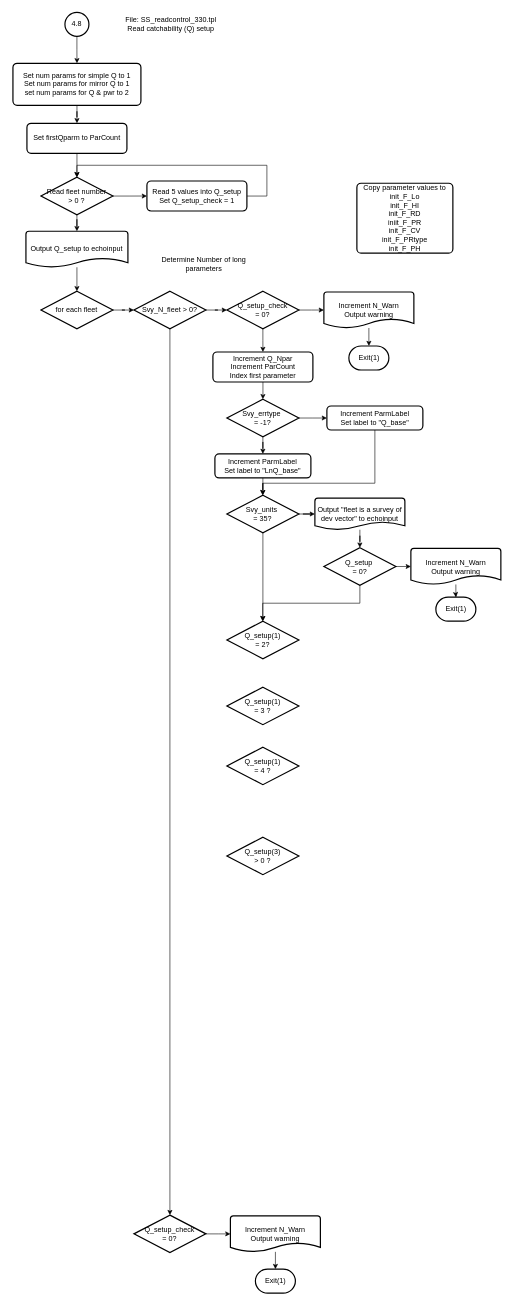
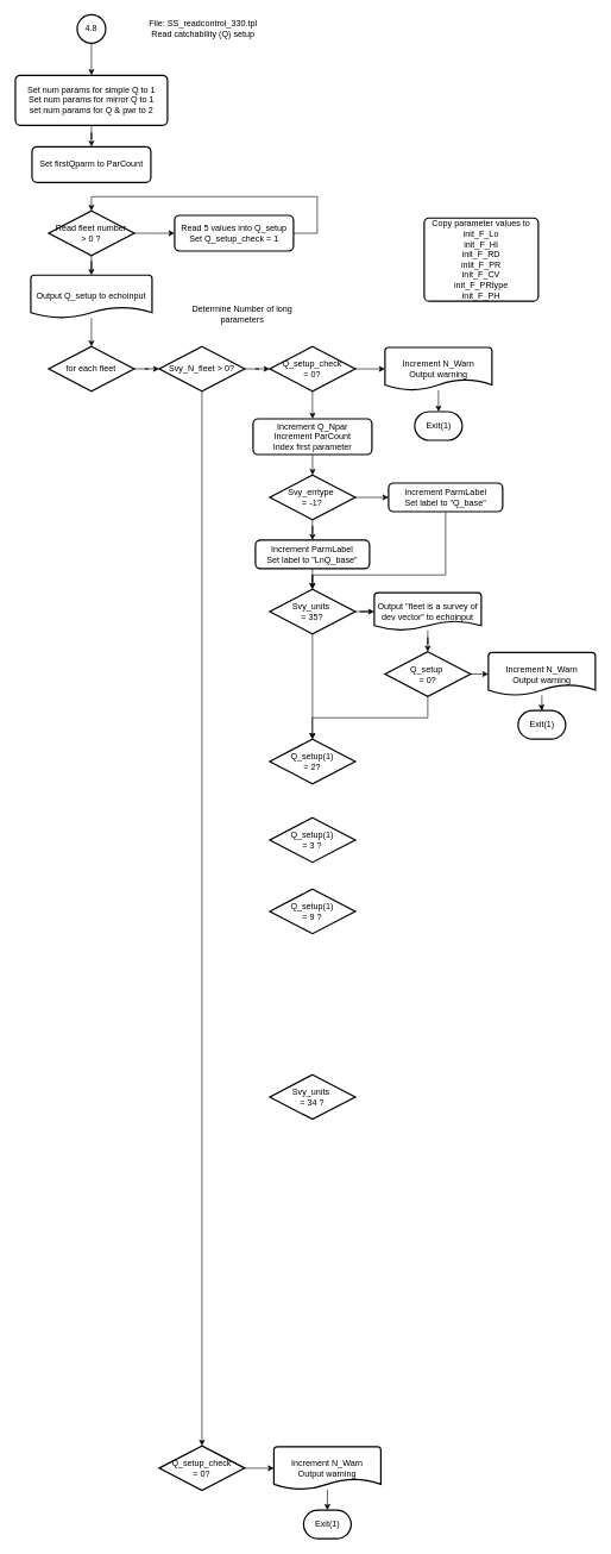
- <mxCell id="5" value="" style="edgeStyle=orthogonalEdgeStyle;rounded=0;orthogonalLoop=1;jettySize=auto;html=1;" parent="1" source="20" target="23" edge="1"><mxGeometry relative="1" as="geometry"><mxPoint x="104" y="395" as="targetPoint" /><mxPoint x="104" y="207.5" as="sourcePoint" /></mxGeometry></mxCell>
- <mxCell id="56" value="Q_setup(1)&lt;br&gt;= 4 ?" style="strokeWidth=2;html=1;shape=mxgraph.flowchart.decision;whiteSpace=wrap;" vertex="1" parent="1"><mxGeometry x="377.33" y="1245" width="120" height="62.5" as="geometry" /></mxCell>
+ <mxCell id="56" value="Q_setup(1)&lt;br&gt;= 9 ?" style="strokeWidth=2;html=1;shape=mxgraph.flowchart.decision;whiteSpace=wrap;" vertex="1" parent="1"><mxGeometry x="377.33" y="1245" width="120" height="62.5" as="geometry" /></mxCell>
- <mxCell id="57" value="Q_setup(3)&lt;br&gt;&amp;gt; 0 ?" style="strokeWidth=2;html=1;shape=mxgraph.flowchart.decision;whiteSpace=wrap;" vertex="1" parent="1"><mxGeometry x="377.34" y="1395" width="120" height="62.5" as="geometry" /></mxCell>
+ <mxCell id="58" value="Svy_units&amp;nbsp;&lt;br&gt;= 34 ?" style="strokeWidth=2;html=1;shape=mxgraph.flowchart.decision;whiteSpace=wrap;" vertex="1" parent="1"><mxGeometry x="377.33" y="1505" width="120" height="62.5" as="geometry" /></mxCell>
